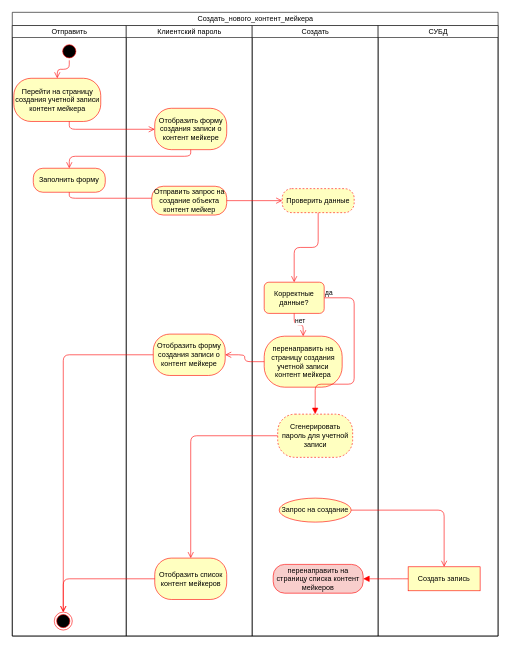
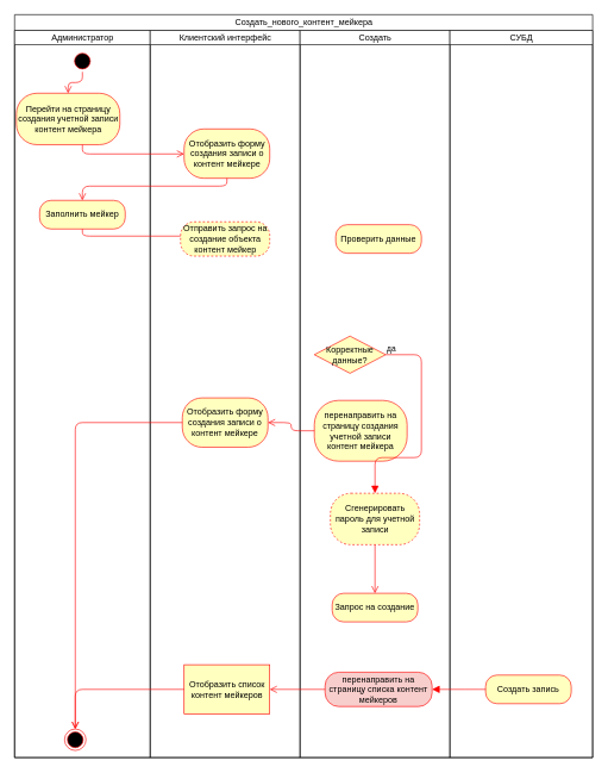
- <mxCell id="3" value="&lt;span style=&quot;font-weight: normal&quot;&gt;Отправить&lt;/span&gt;" style="swimlane;html=1;startSize=20;" vertex="1" parent="2"><mxGeometry y="22" width="190" height="1018" as="geometry" /></mxCell>
+ <mxCell id="3" value="&lt;span style=&quot;font-weight: normal&quot;&gt;Администратор&lt;/span&gt;" style="swimlane;html=1;startSize=20;" vertex="1" parent="2"><mxGeometry y="22" width="190" height="1018" as="geometry" /></mxCell>
- <mxCell id="9" value="&lt;span style=&quot;font-weight: 400&quot;&gt;Клиентский пароль&lt;/span&gt;" style="swimlane;html=1;startSize=20;" vertex="1" parent="2"><mxGeometry x="190" y="22" width="210" height="1018" as="geometry" /></mxCell>
+ <mxCell id="9" value="&lt;span style=&quot;font-weight: 400&quot;&gt;Клиентский интерфейс&lt;/span&gt;" style="swimlane;html=1;startSize=20;" vertex="1" parent="2"><mxGeometry x="190" y="22" width="210" height="1018" as="geometry" /></mxCell>
- <mxCell id="7" value="Заполнить форму" style="rounded=1;whiteSpace=wrap;html=1;arcSize=40;fontColor=#000000;fillColor=#ffffc0;strokeColor=#ff0000;" vertex="1" parent="3"><mxGeometry x="35" y="238" width="120" height="40" as="geometry" /></mxCell>
+ <mxCell id="7" value="Заполнить мейкер" style="rounded=1;whiteSpace=wrap;html=1;arcSize=40;fontColor=#000000;fillColor=#ffffc0;strokeColor=#ff0000;" vertex="1" parent="3"><mxGeometry x="35" y="238" width="120" height="40" as="geometry" /></mxCell>
- <mxCell id="11" value="Отправить запрос на создание объекта контент мейкер" style="rounded=1;whiteSpace=wrap;html=1;arcSize=40;fontColor=#000000;fillColor=#ffffc0;strokeColor=#ff0000;" vertex="1" parent="9"><mxGeometry x="42.5" y="268" width="125" height="48" as="geometry" /></mxCell>
+ <mxCell id="11" value="Отправить запрос на создание объекта контент мейкер" style="rounded=1;whiteSpace=wrap;html=1;arcSize=40;fontColor=#000000;fillColor=#ffffc0;strokeColor=#ff0000;dashed=1;" vertex="1" parent="9"><mxGeometry x="42.5" y="268" width="125" height="48" as="geometry" /></mxCell>
- <mxCell id="30" value="" style="edgeStyle=orthogonalEdgeStyle;html=1;verticalAlign=bottom;endArrow=open;endSize=8;strokeColor=#ff0000;" edge="1" source="11" parent="2" target="15"><mxGeometry relative="1" as="geometry"><mxPoint x="295" y="410" as="targetPoint" /></mxGeometry></mxCell>
- <mxCell id="15" value="Проверить данные" style="rounded=1;whiteSpace=wrap;html=1;arcSize=40;fontColor=#000000;fillColor=#ffffc0;strokeColor=#ff0000;dashed=1;" vertex="1" parent="14"><mxGeometry x="50" y="272" width="120" height="40" as="geometry" /></mxCell>
+ <mxCell id="15" value="Проверить данные" style="rounded=1;whiteSpace=wrap;html=1;arcSize=40;fontColor=#000000;fillColor=#ffffc0;strokeColor=#ff0000;" vertex="1" parent="14"><mxGeometry x="50" y="272" width="120" height="40" as="geometry" /></mxCell>
- <mxCell id="16" value="" style="edgeStyle=orthogonalEdgeStyle;html=1;verticalAlign=bottom;endArrow=open;endSize=8;strokeColor=#ff0000;" edge="1" source="15" parent="14" target="17"><mxGeometry relative="1" as="geometry"><mxPoint x="110" y="416" as="targetPoint" /></mxGeometry></mxCell>
- <mxCell id="17" value="Корректные данные?" style="whiteSpace=wrap;html=1;fillColor=#ffffc0;strokeColor=#ff0000;rounded=1;" vertex="1" parent="14"><mxGeometry x="20" y="428" width="100" height="52" as="geometry" /></mxCell>
+ <mxCell id="17" value="Корректные данные?" style="rhombus;whiteSpace=wrap;html=1;fillColor=#ffffc0;strokeColor=#ff0000;" vertex="1" parent="14"><mxGeometry x="20" y="428" width="100" height="52" as="geometry" /></mxCell>
- <mxCell id="18" value="нет" style="edgeStyle=orthogonalEdgeStyle;html=1;align=left;verticalAlign=top;endArrow=open;endSize=8;strokeColor=#ff0000;" edge="1" source="17" parent="14" target="19"><mxGeometry x="-1" relative="1" as="geometry"><mxPoint x="60" y="528" as="targetPoint" /></mxGeometry></mxCell>
- <mxCell id="24" value="" style="edgeStyle=orthogonalEdgeStyle;html=1;verticalAlign=bottom;endArrow=open;endSize=8;strokeColor=#ff0000;" edge="1" source="21" parent="14" target="13"><mxGeometry relative="1" as="geometry"><mxPoint x="105" y="848" as="targetPoint" /></mxGeometry></mxCell>
+ <mxCell id="24" value="" style="edgeStyle=orthogonalEdgeStyle;html=1;verticalAlign=bottom;endArrow=open;endSize=8;strokeColor=#ff0000;" edge="1" source="21" parent="14" target="23"><mxGeometry relative="1" as="geometry"><mxPoint x="105" y="848" as="targetPoint" /></mxGeometry></mxCell>
- <mxCell id="23" value="Запрос на создание" style="ellipse;whiteSpace=wrap;html=1;arcSize=40;fontColor=#000000;fillColor=#ffffc0;strokeColor=#ff0000;" vertex="1" parent="14"><mxGeometry x="45" y="788" width="120" height="40" as="geometry" /></mxCell>
+ <mxCell id="23" value="Запрос на создание" style="rounded=1;whiteSpace=wrap;html=1;arcSize=40;fontColor=#000000;fillColor=#ffffc0;strokeColor=#ff0000;" vertex="1" parent="14"><mxGeometry x="45" y="788" width="120" height="40" as="geometry" /></mxCell>
- <mxCell id="36" value="" style="edgeStyle=orthogonalEdgeStyle;html=1;verticalAlign=bottom;endArrow=open;endSize=8;strokeColor=#ff0000;" edge="1" source="23" parent="2" target="26"><mxGeometry relative="1" as="geometry"><mxPoint x="540" y="715" as="targetPoint" /></mxGeometry></mxCell>
- <mxCell id="13" value="Отобразить список контент мейкеров" style="rounded=1;whiteSpace=wrap;html=1;arcSize=40;fontColor=#000000;fillColor=#ffffc0;strokeColor=#ff0000;" vertex="1" parent="9"><mxGeometry x="47.5" y="888" width="120" height="69" as="geometry" /></mxCell>
+ <mxCell id="13" value="Отобразить список контент мейкеров" style="whiteSpace=wrap;html=1;arcSize=40;fontColor=#000000;fillColor=#ffffc0;strokeColor=#ff0000;rounded=0;" vertex="1" parent="9"><mxGeometry x="47.5" y="888" width="120" height="69" as="geometry" /></mxCell>
+ <mxCell id="34" value="" style="edgeStyle=orthogonalEdgeStyle;html=1;verticalAlign=bottom;endArrow=open;endSize=8;strokeColor=#ff0000;" edge="1" source="20" parent="2" target="13"><mxGeometry relative="1" as="geometry"><mxPoint x="510" y="820" as="targetPoint" /></mxGeometry></mxCell>
- <mxCell id="26" value="Создать запись" style="whiteSpace=wrap;html=1;arcSize=40;fontColor=#000000;fillColor=#ffffc0;strokeColor=#ff0000;rounded=0;" vertex="1" parent="25"><mxGeometry x="50" y="902.5" width="120" height="40" as="geometry" /></mxCell>
+ <mxCell id="26" value="Создать запись" style="rounded=1;whiteSpace=wrap;html=1;arcSize=40;fontColor=#000000;fillColor=#ffffc0;strokeColor=#ff0000;" vertex="1" parent="25"><mxGeometry x="50" y="902.5" width="120" height="40" as="geometry" /></mxCell>
